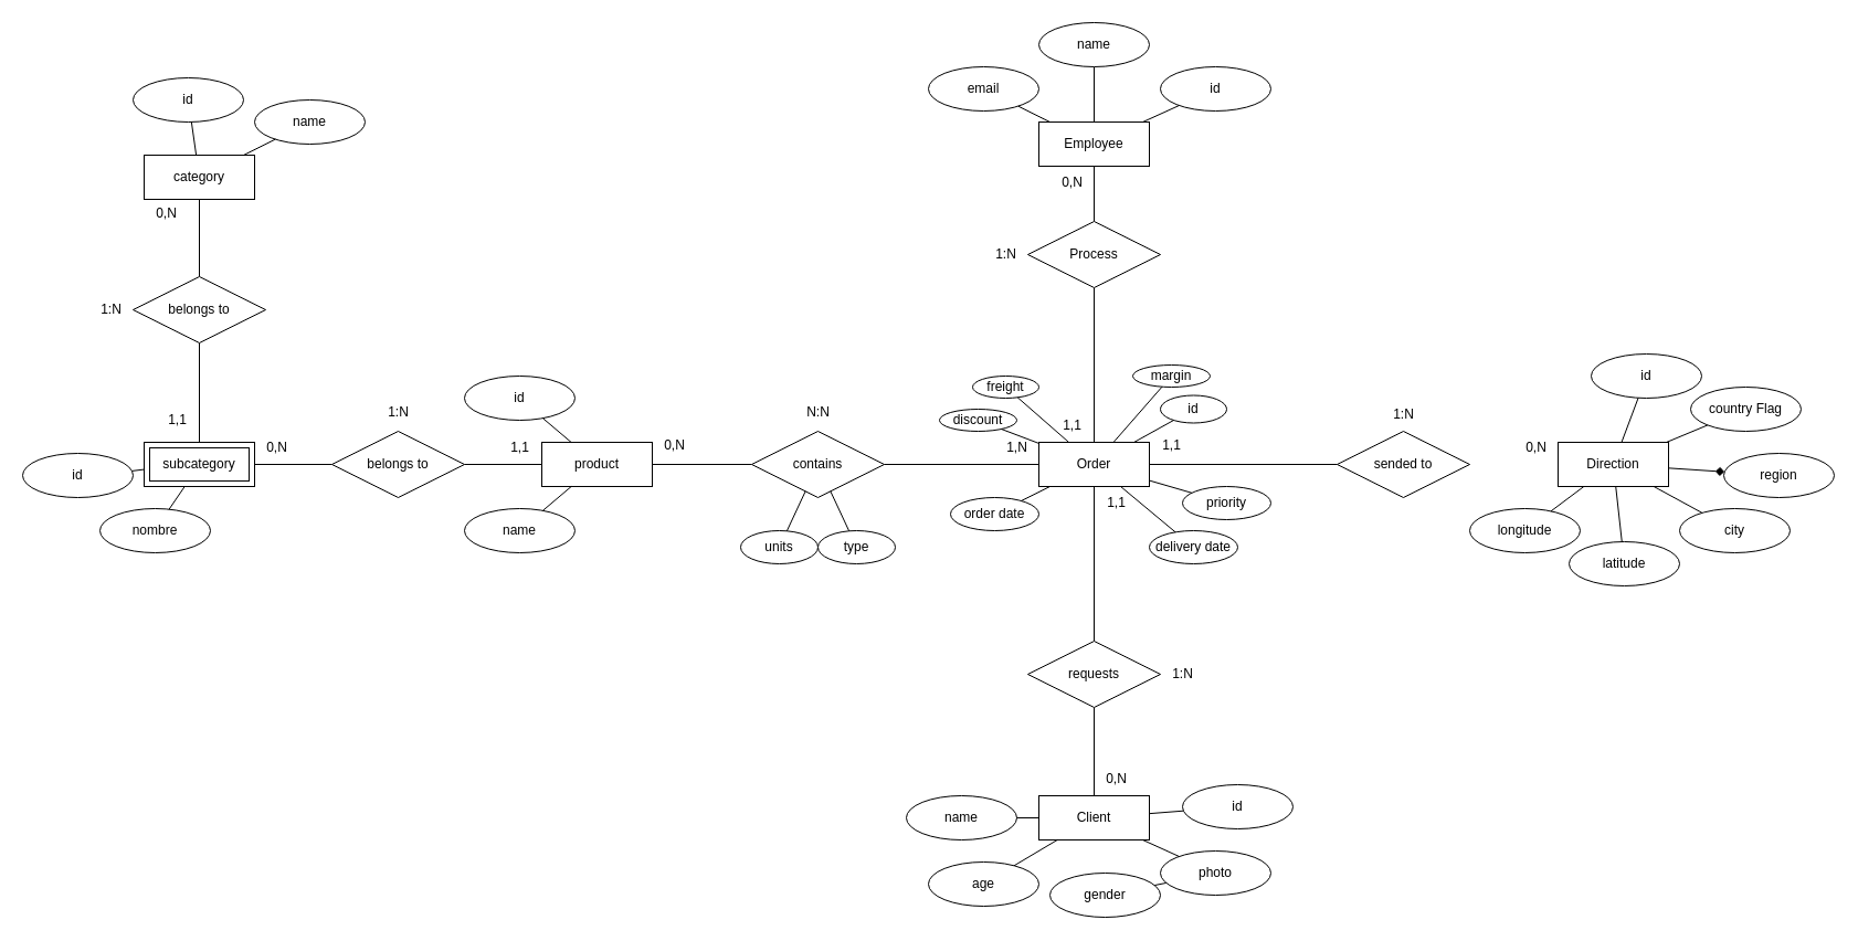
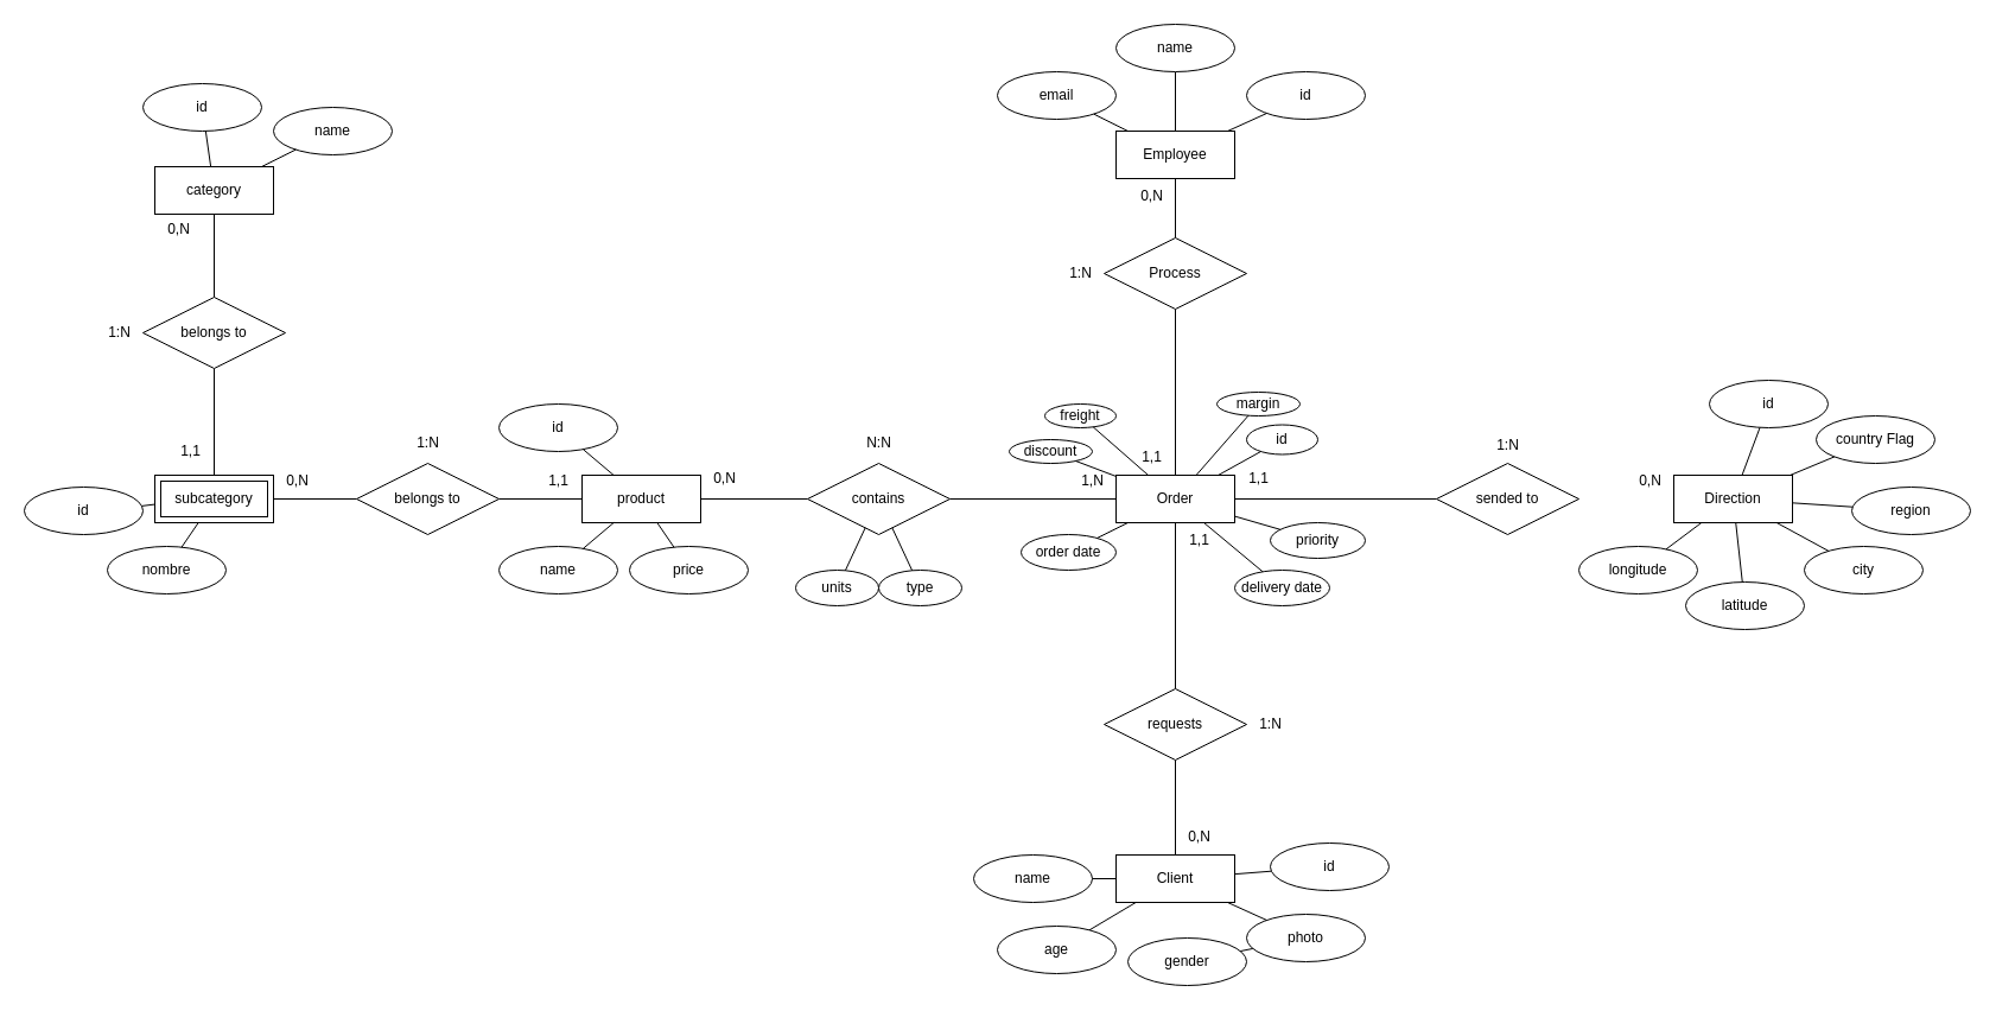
- <mxCell id="65" value="" style="endArrow=diamond;html=1;rounded=0;" parent="1" source="11" target="64" edge="1"><mxGeometry relative="1" as="geometry"><mxPoint x="1630" y="400" as="sourcePoint" /><mxPoint x="1490" y="500" as="targetPoint" /></mxGeometry></mxCell>
+ <mxCell id="65" value="" style="endArrow=none;html=1;rounded=0;" parent="1" source="11" target="64" edge="1"><mxGeometry relative="1" as="geometry"><mxPoint x="1630" y="400" as="sourcePoint" /><mxPoint x="1490" y="500" as="targetPoint" /></mxGeometry></mxCell>
+ <mxCell id="85" value="" style="endArrow=none;html=1;rounded=0;" parent="1" source="81" target="6" edge="1"><mxGeometry relative="1" as="geometry"><mxPoint x="420" y="400" as="sourcePoint" /><mxPoint x="580" y="400" as="targetPoint" /></mxGeometry></mxCell>
+ <mxCell id="81" value="price" style="ellipse;whiteSpace=wrap;html=1;align=center;" parent="1" vertex="1"><mxGeometry x="530" y="460" width="100" height="40" as="geometry" /></mxCell>
